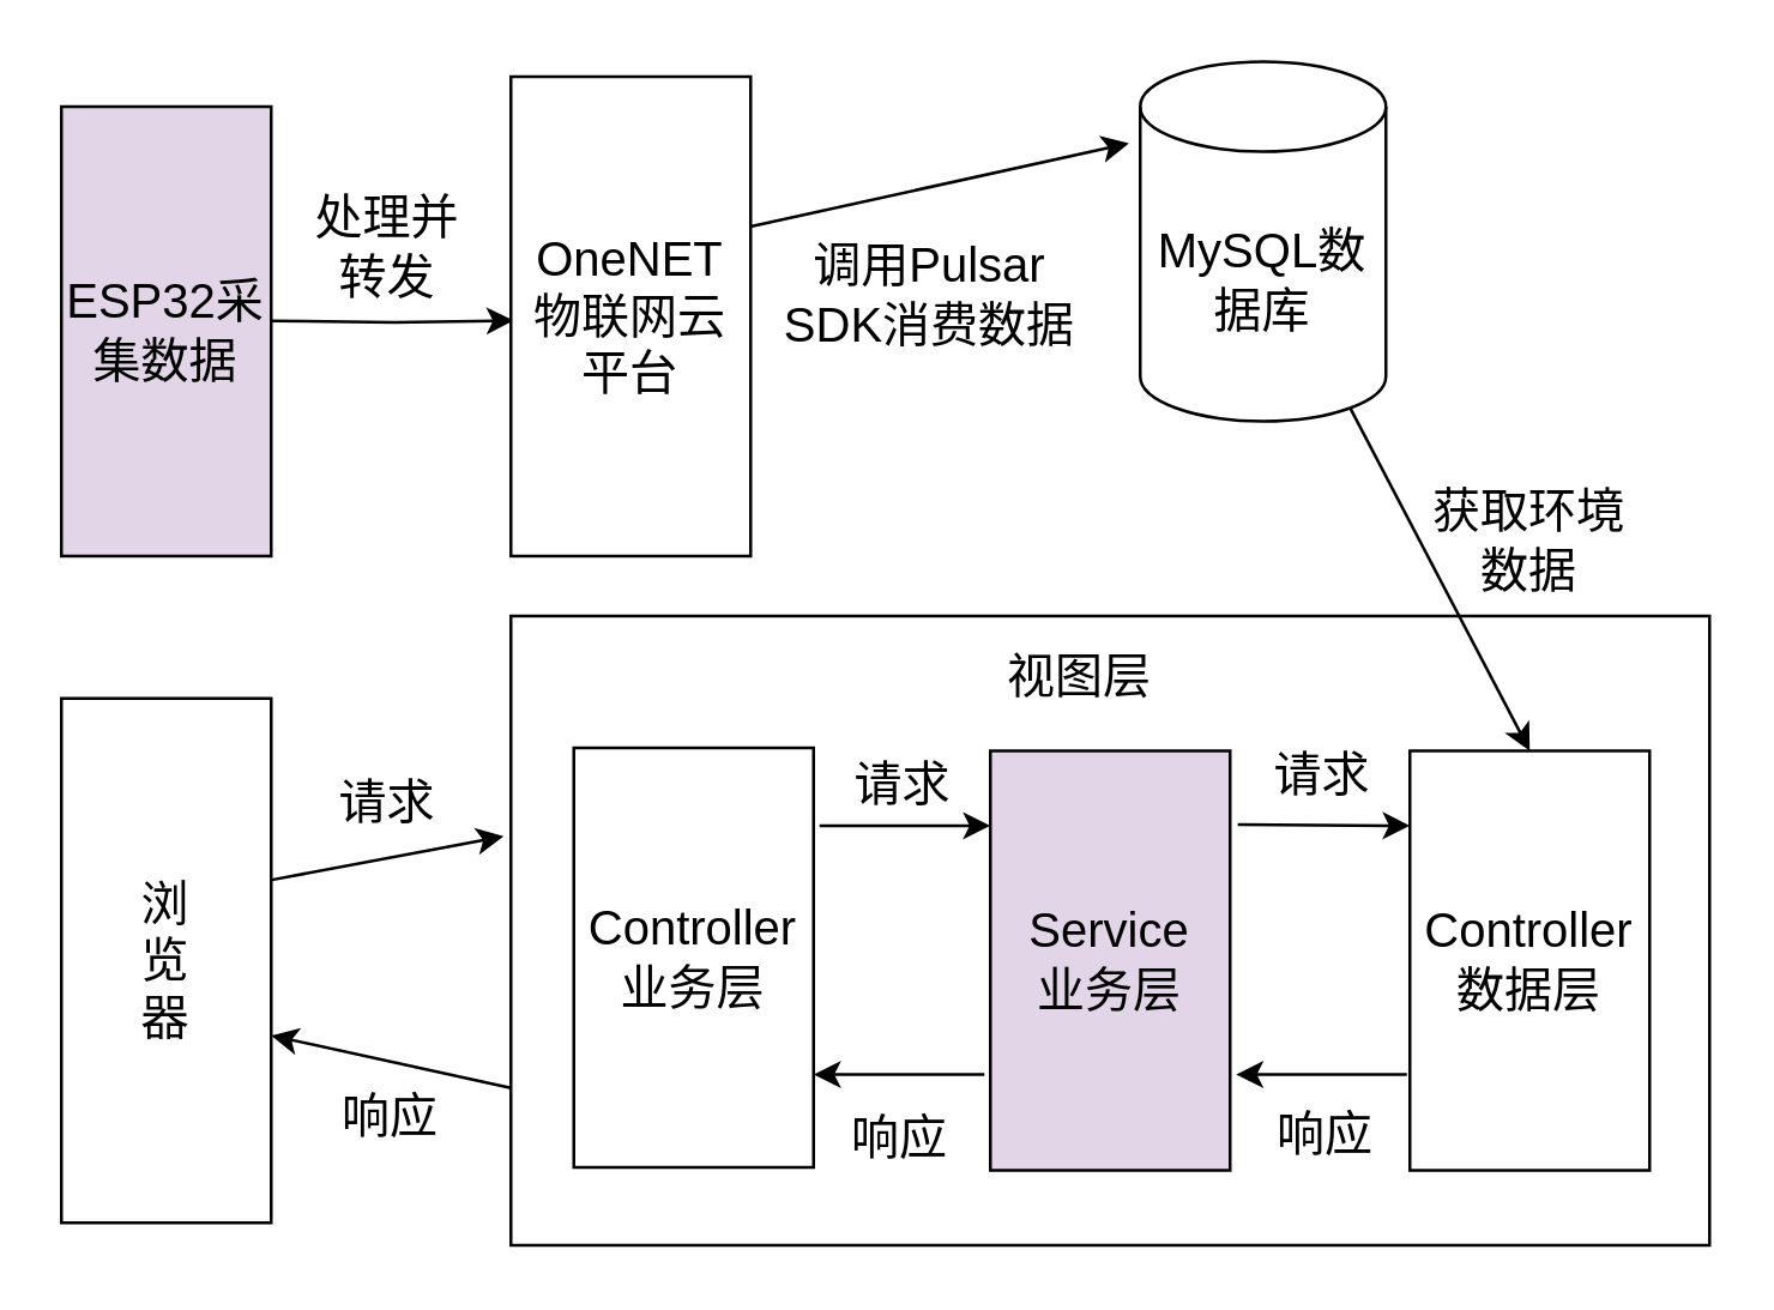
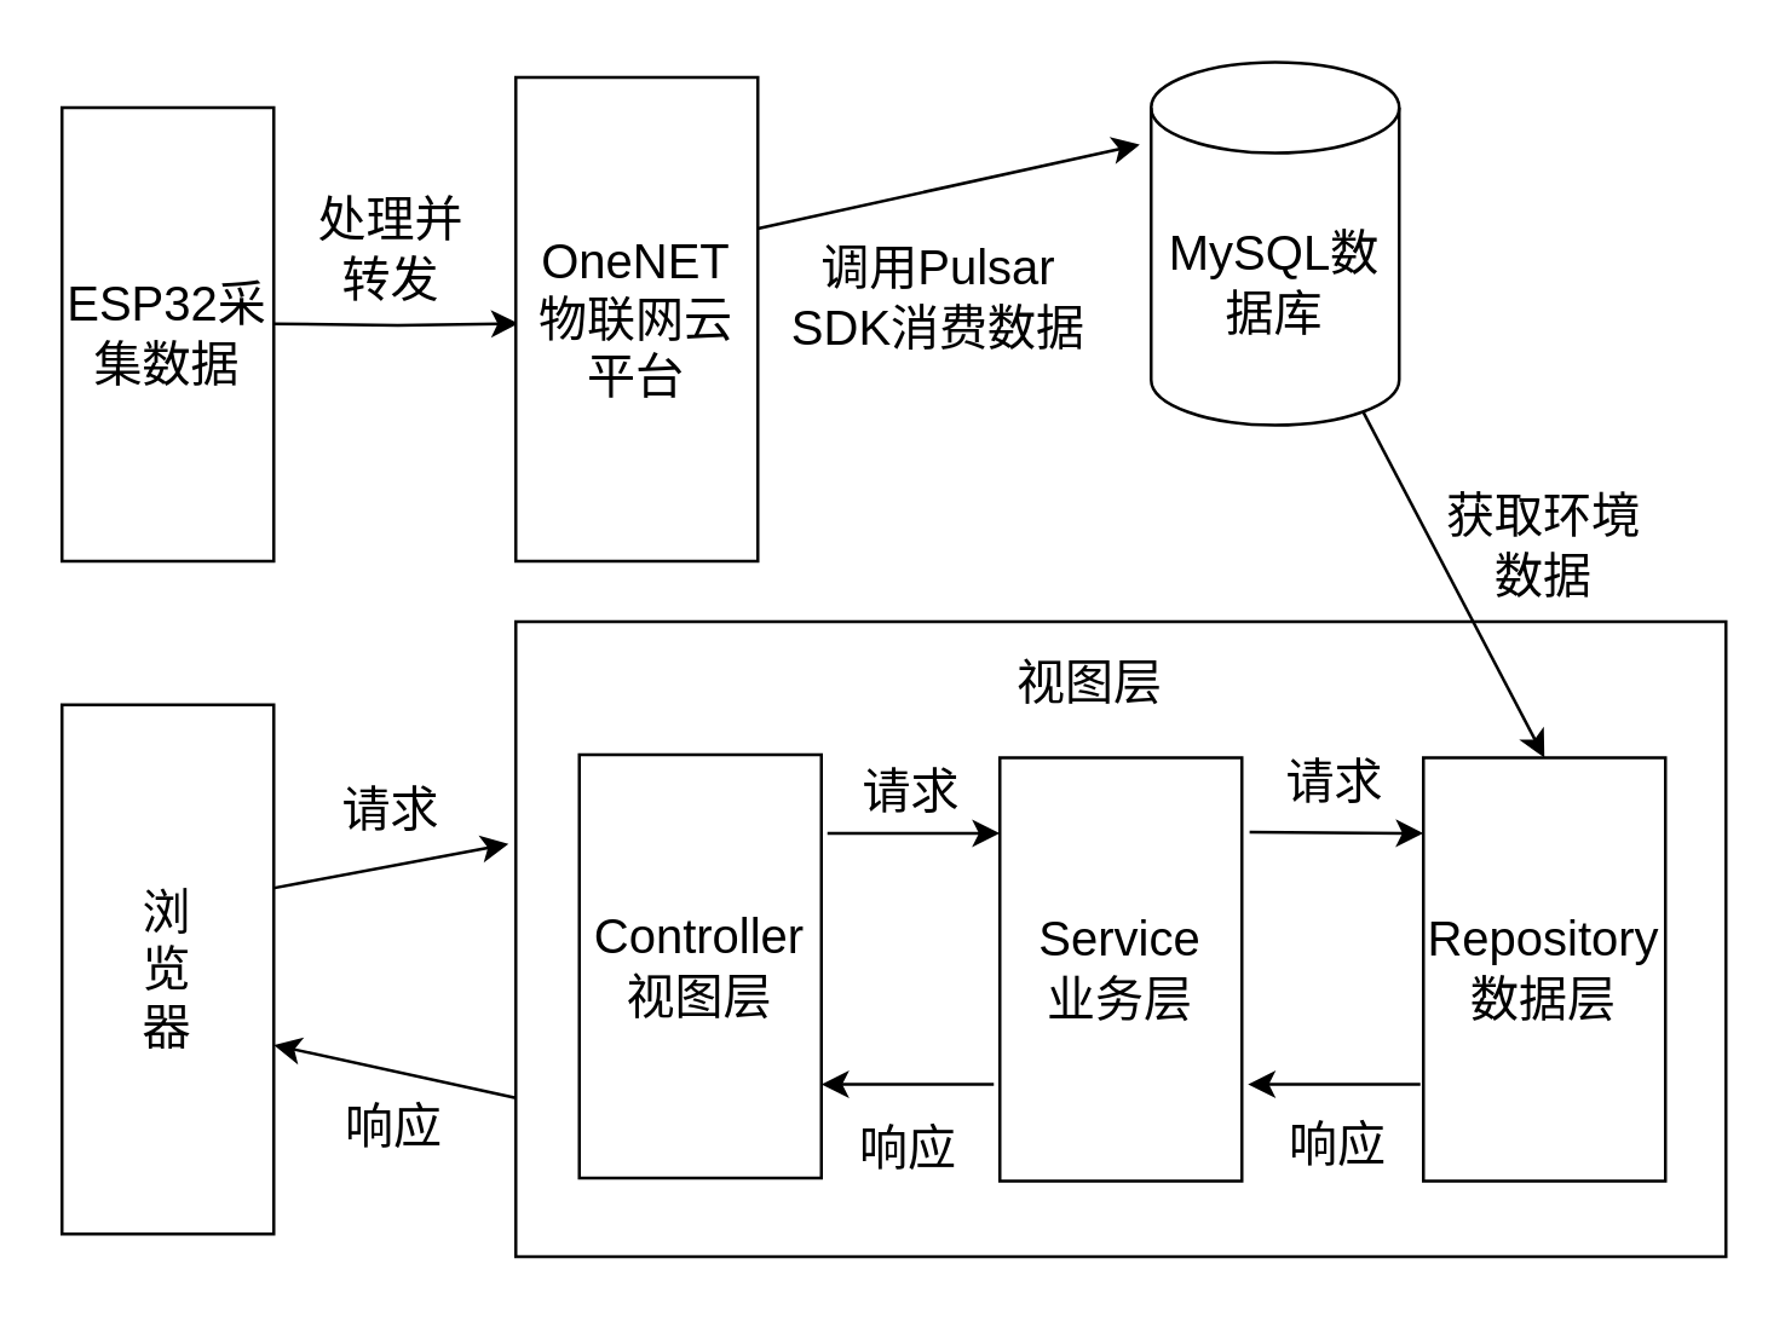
- <mxCell id="4" value="&lt;font style=&quot;font-size: 16px;&quot;&gt;ESP32采集数据&lt;/font&gt;" style="rounded=0;whiteSpace=wrap;html=1;fillColor=#e1d5e7;" vertex="1" parent="1"><mxGeometry x="20" y="35" width="70" height="150" as="geometry" /></mxCell>
+ <mxCell id="4" value="&lt;font style=&quot;font-size: 16px;&quot;&gt;ESP32采集数据&lt;/font&gt;" style="rounded=0;whiteSpace=wrap;html=1;" vertex="1" parent="1"><mxGeometry x="20" y="35" width="70" height="150" as="geometry" /></mxCell>
- <mxCell id="7" value="&lt;font style=&quot;font-size: 16px;&quot;&gt;Controller&lt;/font&gt;&lt;div&gt;&lt;span style=&quot;font-size: 16px;&quot;&gt;业务层&lt;/span&gt;&lt;/div&gt;" style="rounded=0;whiteSpace=wrap;html=1;" vertex="1" parent="1"><mxGeometry x="191" y="249" width="80" height="140" as="geometry" /></mxCell>
+ <mxCell id="7" value="&lt;font style=&quot;font-size: 16px;&quot;&gt;Controller&lt;/font&gt;&lt;div&gt;&lt;span style=&quot;font-size: 16px;&quot;&gt;视图层&lt;/span&gt;&lt;/div&gt;" style="rounded=0;whiteSpace=wrap;html=1;" vertex="1" parent="1"><mxGeometry x="191" y="249" width="80" height="140" as="geometry" /></mxCell>
- <mxCell id="10" value="&lt;span style=&quot;font-size: 16px;&quot;&gt;Service&lt;/span&gt;&lt;div&gt;&lt;span style=&quot;font-size: 16px;&quot;&gt;业务层&lt;/span&gt;&lt;/div&gt;" style="rounded=0;whiteSpace=wrap;html=1;fillColor=#e1d5e7;" vertex="1" parent="1"><mxGeometry x="330" y="250" width="80" height="140" as="geometry" /></mxCell>
+ <mxCell id="10" value="&lt;span style=&quot;font-size: 16px;&quot;&gt;Service&lt;/span&gt;&lt;div&gt;&lt;span style=&quot;font-size: 16px;&quot;&gt;业务层&lt;/span&gt;&lt;/div&gt;" style="rounded=0;whiteSpace=wrap;html=1;" vertex="1" parent="1"><mxGeometry x="330" y="250" width="80" height="140" as="geometry" /></mxCell>
- <mxCell id="11" value="&lt;font style=&quot;font-size: 16px;&quot;&gt;Controller&lt;/font&gt;&lt;div&gt;&lt;font style=&quot;font-size: 16px;&quot;&gt;数据层&lt;/font&gt;&lt;/div&gt;" style="rounded=0;whiteSpace=wrap;html=1;" vertex="1" parent="1"><mxGeometry x="470" y="250" width="80" height="140" as="geometry" /></mxCell>
+ <mxCell id="11" value="&lt;font style=&quot;font-size: 16px;&quot;&gt;Repository&lt;/font&gt;&lt;div&gt;&lt;font style=&quot;font-size: 16px;&quot;&gt;数据层&lt;/font&gt;&lt;/div&gt;" style="rounded=0;whiteSpace=wrap;html=1;" vertex="1" parent="1"><mxGeometry x="470" y="250" width="80" height="140" as="geometry" /></mxCell>
